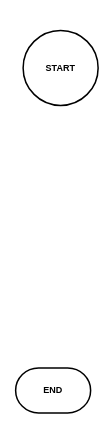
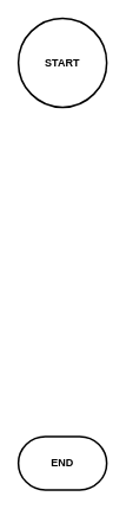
- <mxCell id="2" value="&lt;b&gt;START&lt;/b&gt;" style="strokeWidth=2;html=1;shape=mxgraph.flowchart.start_2;whiteSpace=wrap;" vertex="1" parent="1"><mxGeometry x="30" y="40" width="100" height="100" as="geometry" /></mxCell>
+ <mxCell id="2" value="&lt;b&gt;START&lt;/b&gt;" style="strokeWidth=2;html=1;shape=mxgraph.flowchart.start_2;whiteSpace=wrap;" vertex="1" parent="1"><mxGeometry x="20" y="20" width="100" height="100" as="geometry" /></mxCell>
